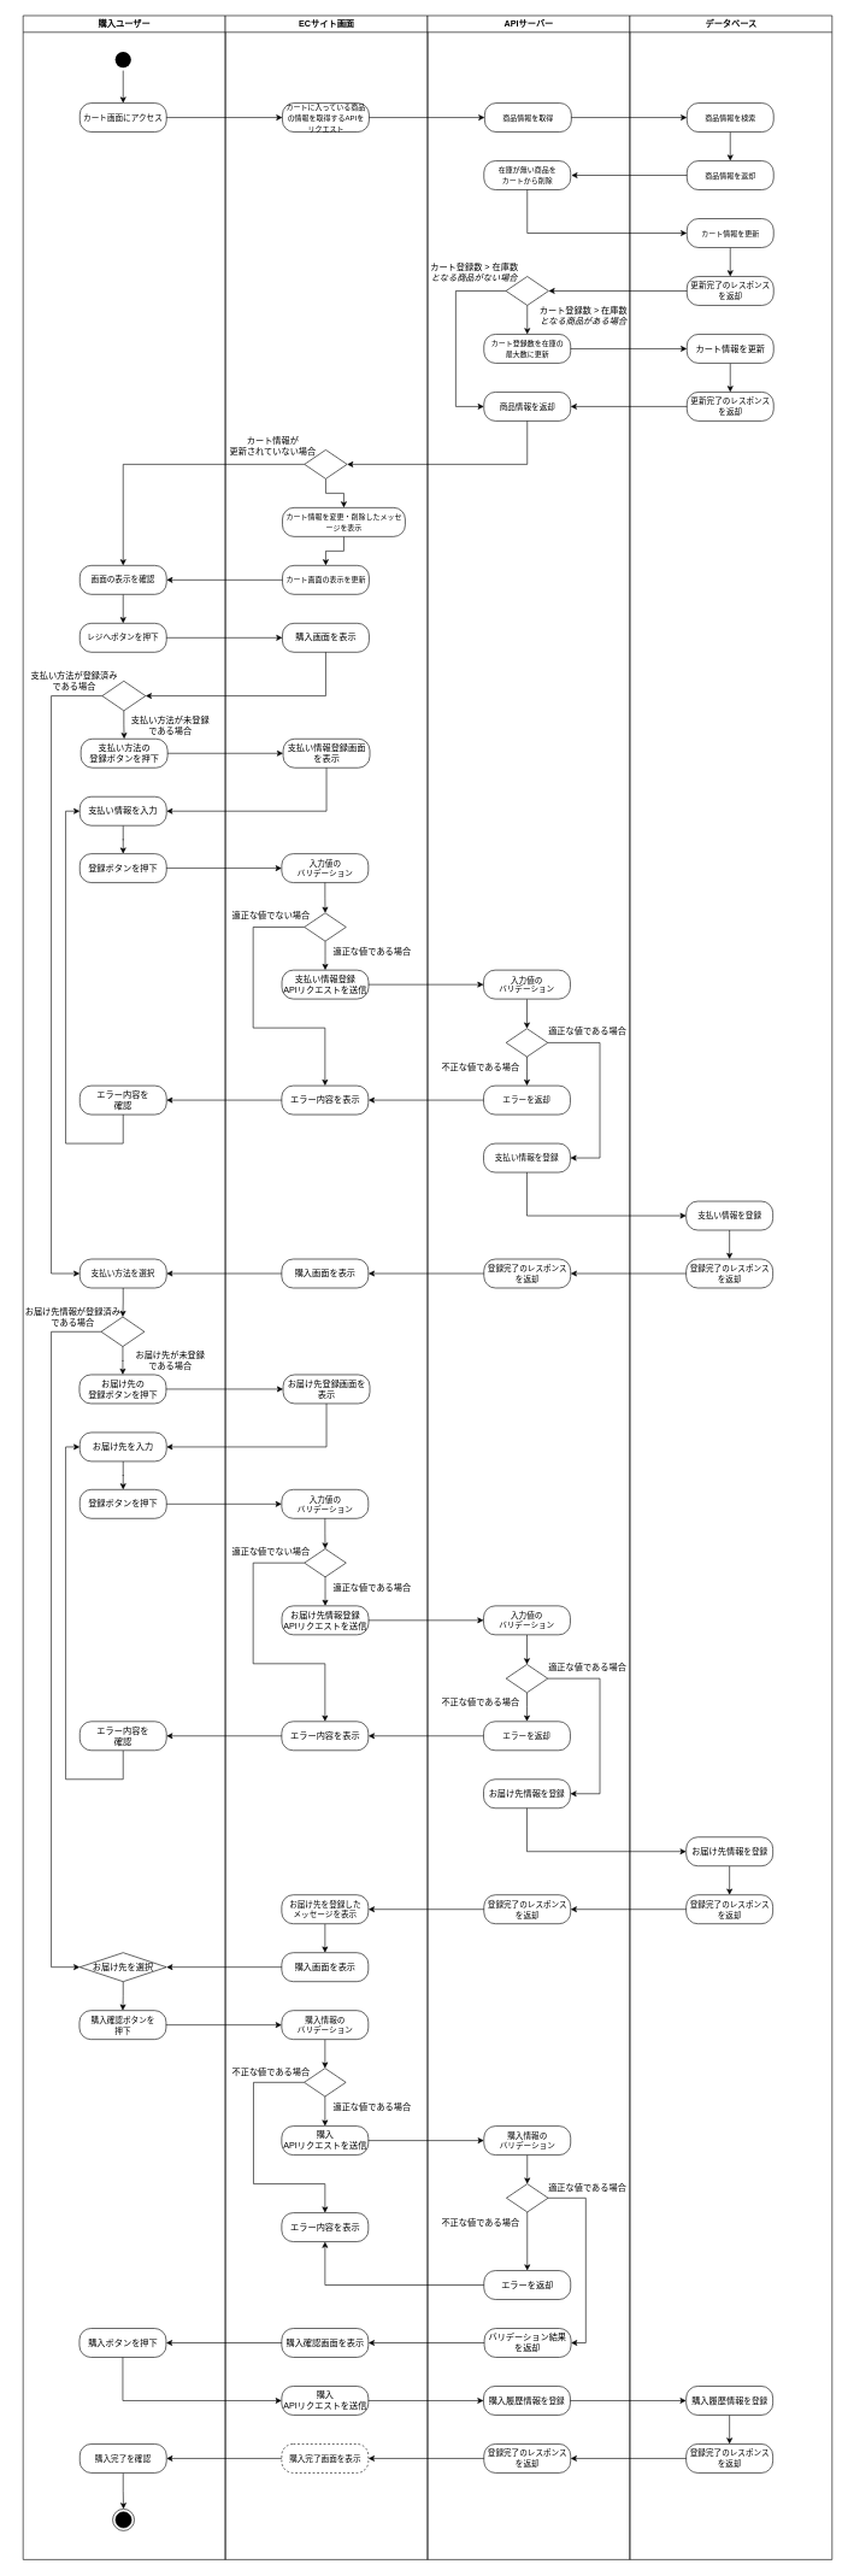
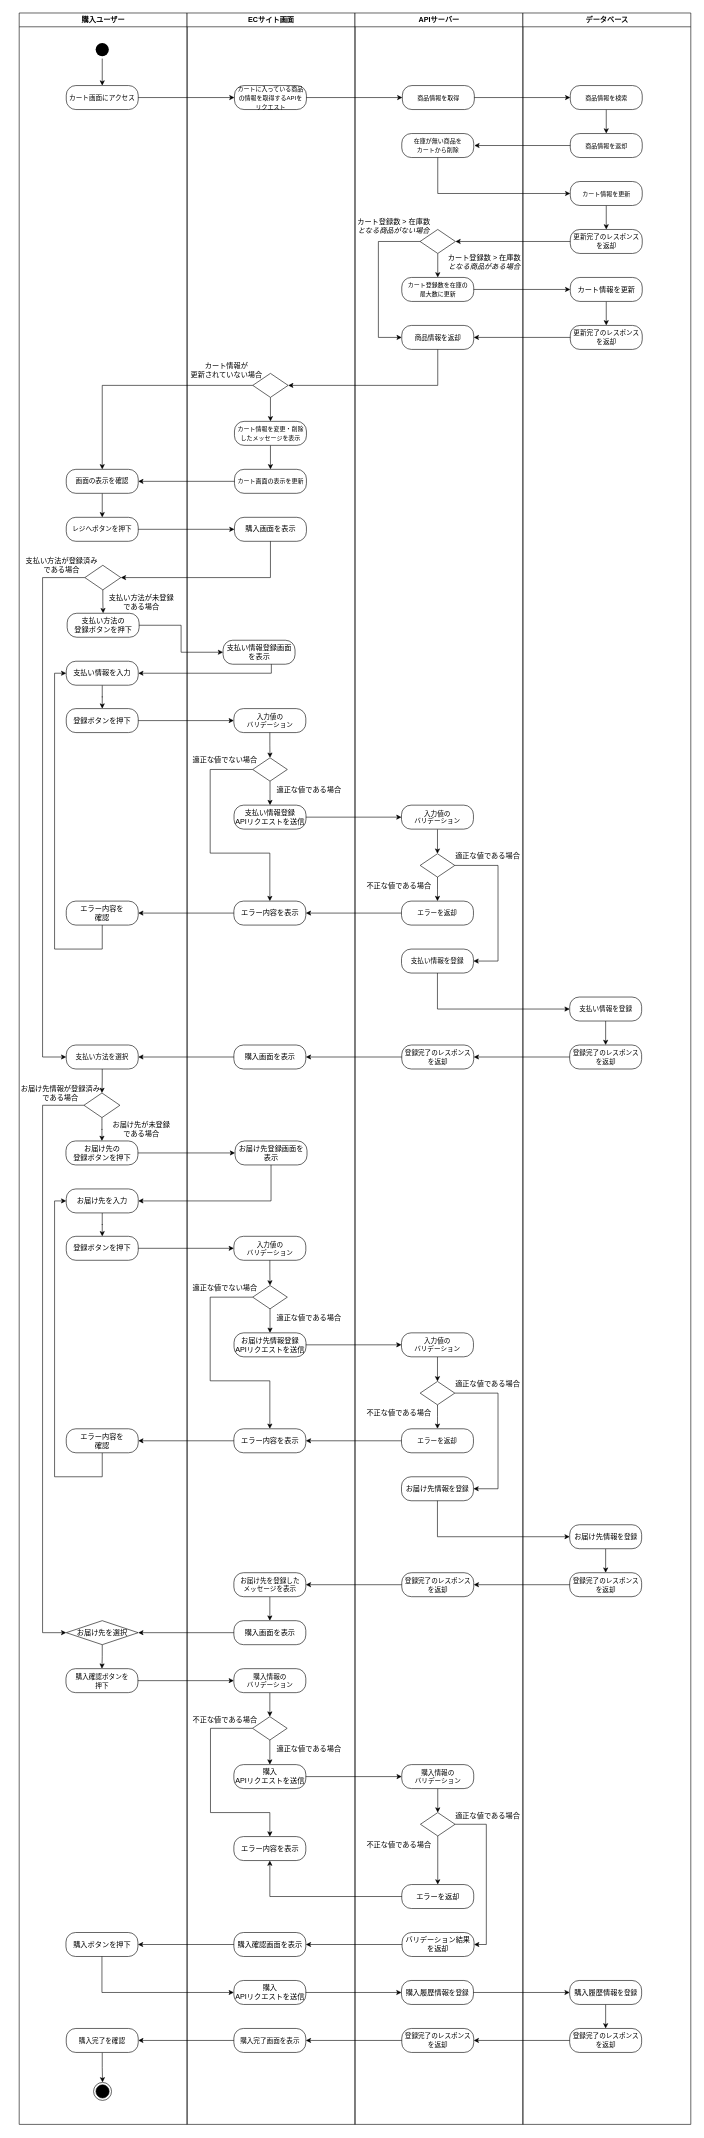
- <mxCell id="72" value="&lt;span style=&quot;font-size: 10px;&quot;&gt;カート情報を変更・削除した&lt;/span&gt;&lt;span style=&quot;font-size: 10px; background-color: initial;&quot;&gt;メッセージを表示&lt;/span&gt;" style="rounded=1;whiteSpace=wrap;html=1;arcSize=40;" vertex="1" parent="1"><mxGeometry x="390.5" y="701" width="170" height="40" as="geometry" /></mxCell>
+ <mxCell id="72" value="&lt;span style=&quot;font-size: 10px;&quot;&gt;カート情報を変更・削除した&lt;/span&gt;&lt;span style=&quot;font-size: 10px; background-color: initial;&quot;&gt;メッセージを表示&lt;/span&gt;" style="rounded=1;whiteSpace=wrap;html=1;arcSize=40;" vertex="1" parent="1"><mxGeometry x="390.5" y="701" width="120" height="40" as="geometry" /></mxCell>
- <mxCell id="26" value="支払い情報登録画面を表示" style="rounded=1;whiteSpace=wrap;html=1;arcSize=40;" vertex="1" parent="24"><mxGeometry x="80" y="1001" width="120" height="40" as="geometry" /></mxCell>
+ <mxCell id="26" value="支払い情報登録画面を表示" style="rounded=1;whiteSpace=wrap;html=1;arcSize=40;" vertex="1" parent="24"><mxGeometry x="60" y="1046" width="120" height="40" as="geometry" /></mxCell>
- <mxCell id="32" value="&lt;span style=&quot;font-size: 11px;&quot;&gt;購入完了画面を表示&lt;/span&gt;" style="rounded=1;whiteSpace=wrap;html=1;arcSize=40;dashed=1;" vertex="1" parent="24"><mxGeometry x="78" y="3361" width="120" height="40" as="geometry" /></mxCell>
+ <mxCell id="32" value="&lt;span style=&quot;font-size: 11px;&quot;&gt;購入完了画面を表示&lt;/span&gt;" style="rounded=1;whiteSpace=wrap;html=1;arcSize=40;" vertex="1" parent="24"><mxGeometry x="78" y="3361" width="120" height="40" as="geometry" /></mxCell>
